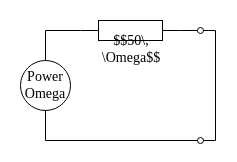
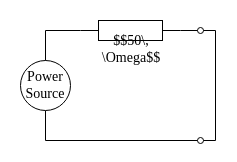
- <mxCell id="8" value="Power&lt;div style=&quot;font-size: 14px;&quot;&gt;Omega&lt;/div&gt;" style="text;strokeColor=none;align=center;fillColor=none;html=1;verticalAlign=middle;whiteSpace=wrap;rounded=0;fontFamily=Times New Roman;fontSize=14;" parent="1" vertex="1"><mxGeometry x="20" y="70.5" width="50" height="29" as="geometry" /></mxCell>
+ <mxCell id="8" value="Power&lt;div style=&quot;font-size: 14px;&quot;&gt;Source&lt;/div&gt;" style="text;strokeColor=none;align=center;fillColor=none;html=1;verticalAlign=middle;whiteSpace=wrap;rounded=0;fontFamily=Times New Roman;fontSize=14;" parent="1" vertex="1"><mxGeometry x="20" y="70.5" width="50" height="29" as="geometry" /></mxCell>
